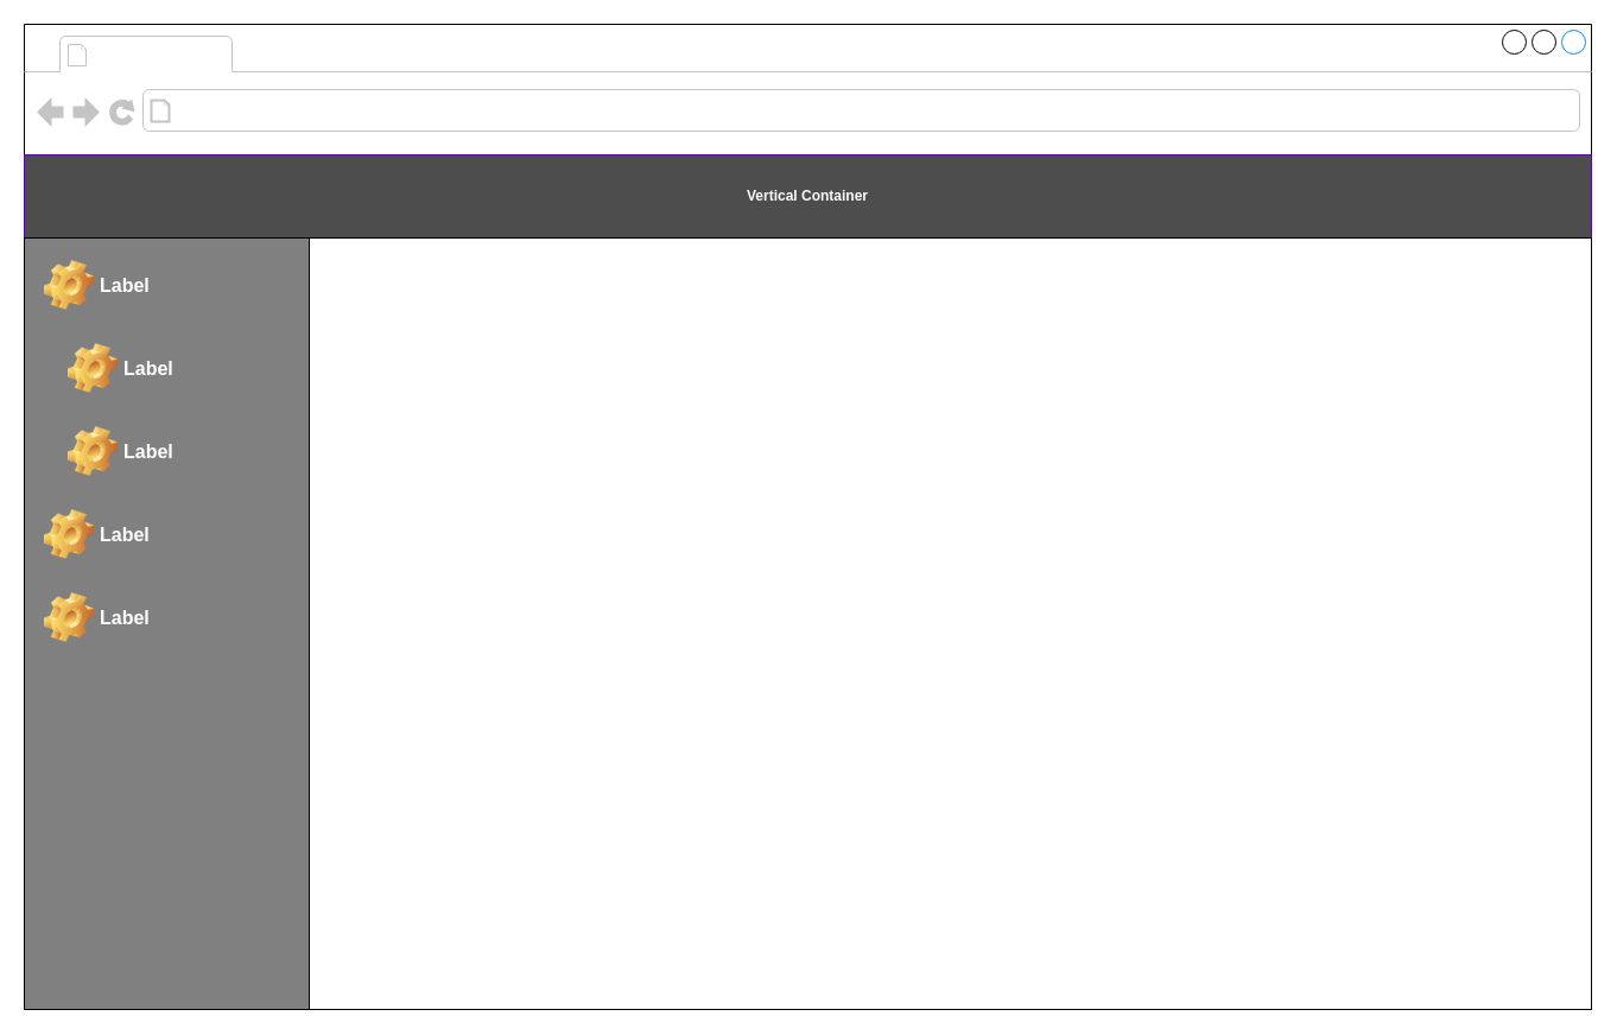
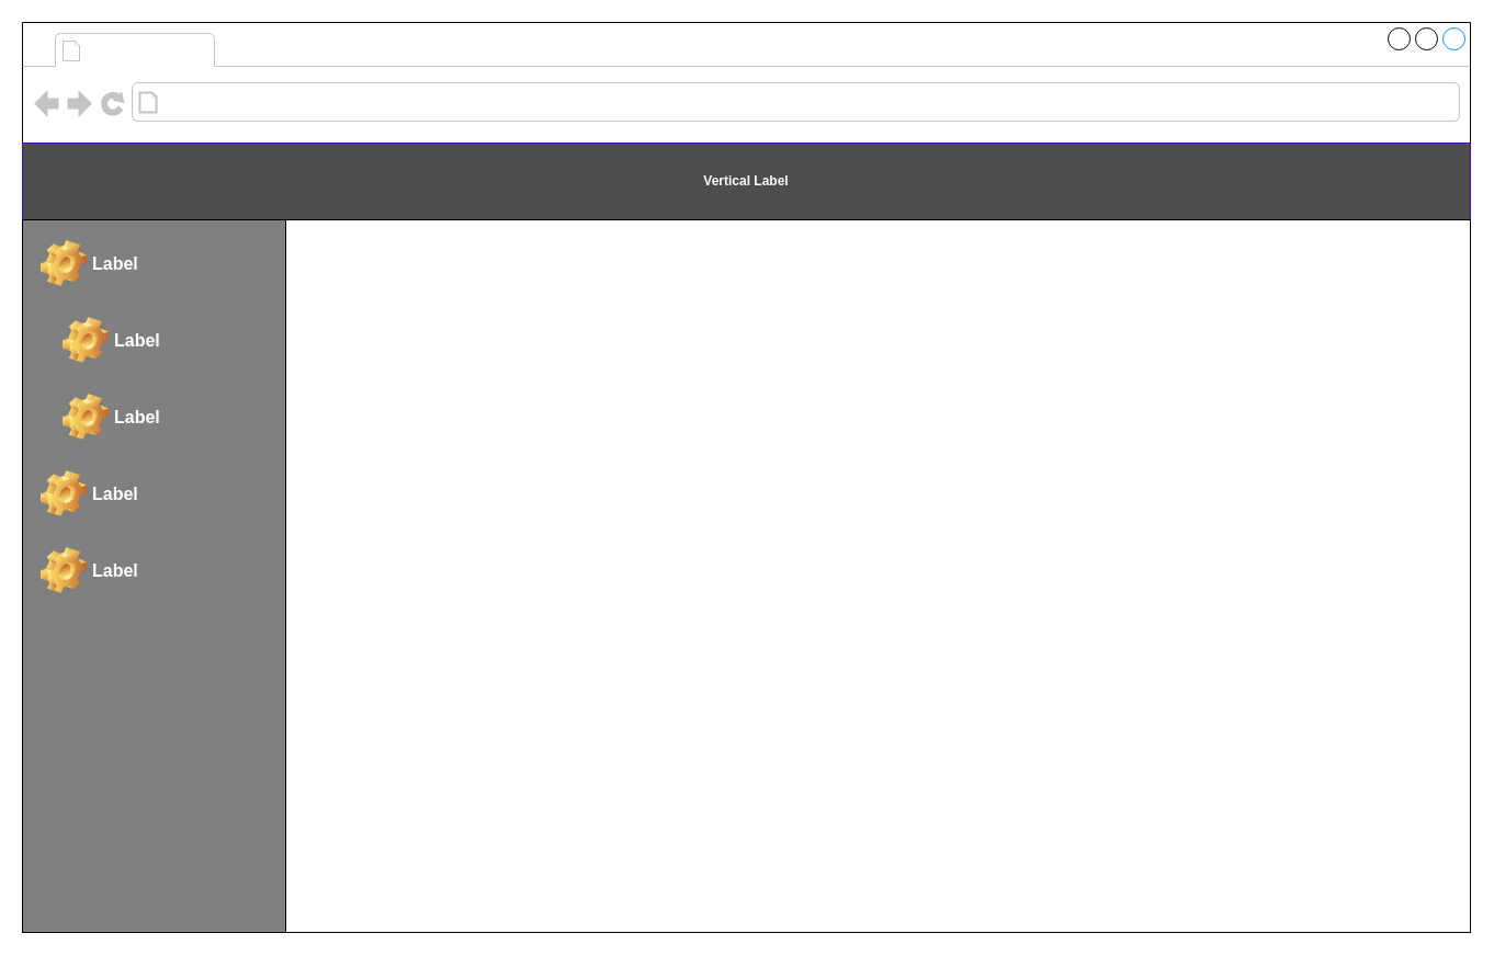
- <mxCell id="3" value="Vertical Container" style="swimlane;whiteSpace=wrap;html=1;startSize=70;labelBackgroundColor=none;fillColor=#4D4D4D;strokeColor=#52099C;fontColor=#FAFAFA;swimlaneFillColor=none;" parent="2" vertex="1"><mxGeometry y="110" width="1320" height="720" as="geometry" /></mxCell>
+ <mxCell id="3" value="Vertical Label" style="swimlane;whiteSpace=wrap;html=1;startSize=70;labelBackgroundColor=none;fillColor=#4D4D4D;strokeColor=#52099C;fontColor=#FAFAFA;swimlaneFillColor=none;" parent="2" vertex="1"><mxGeometry y="110" width="1320" height="720" as="geometry" /></mxCell>
